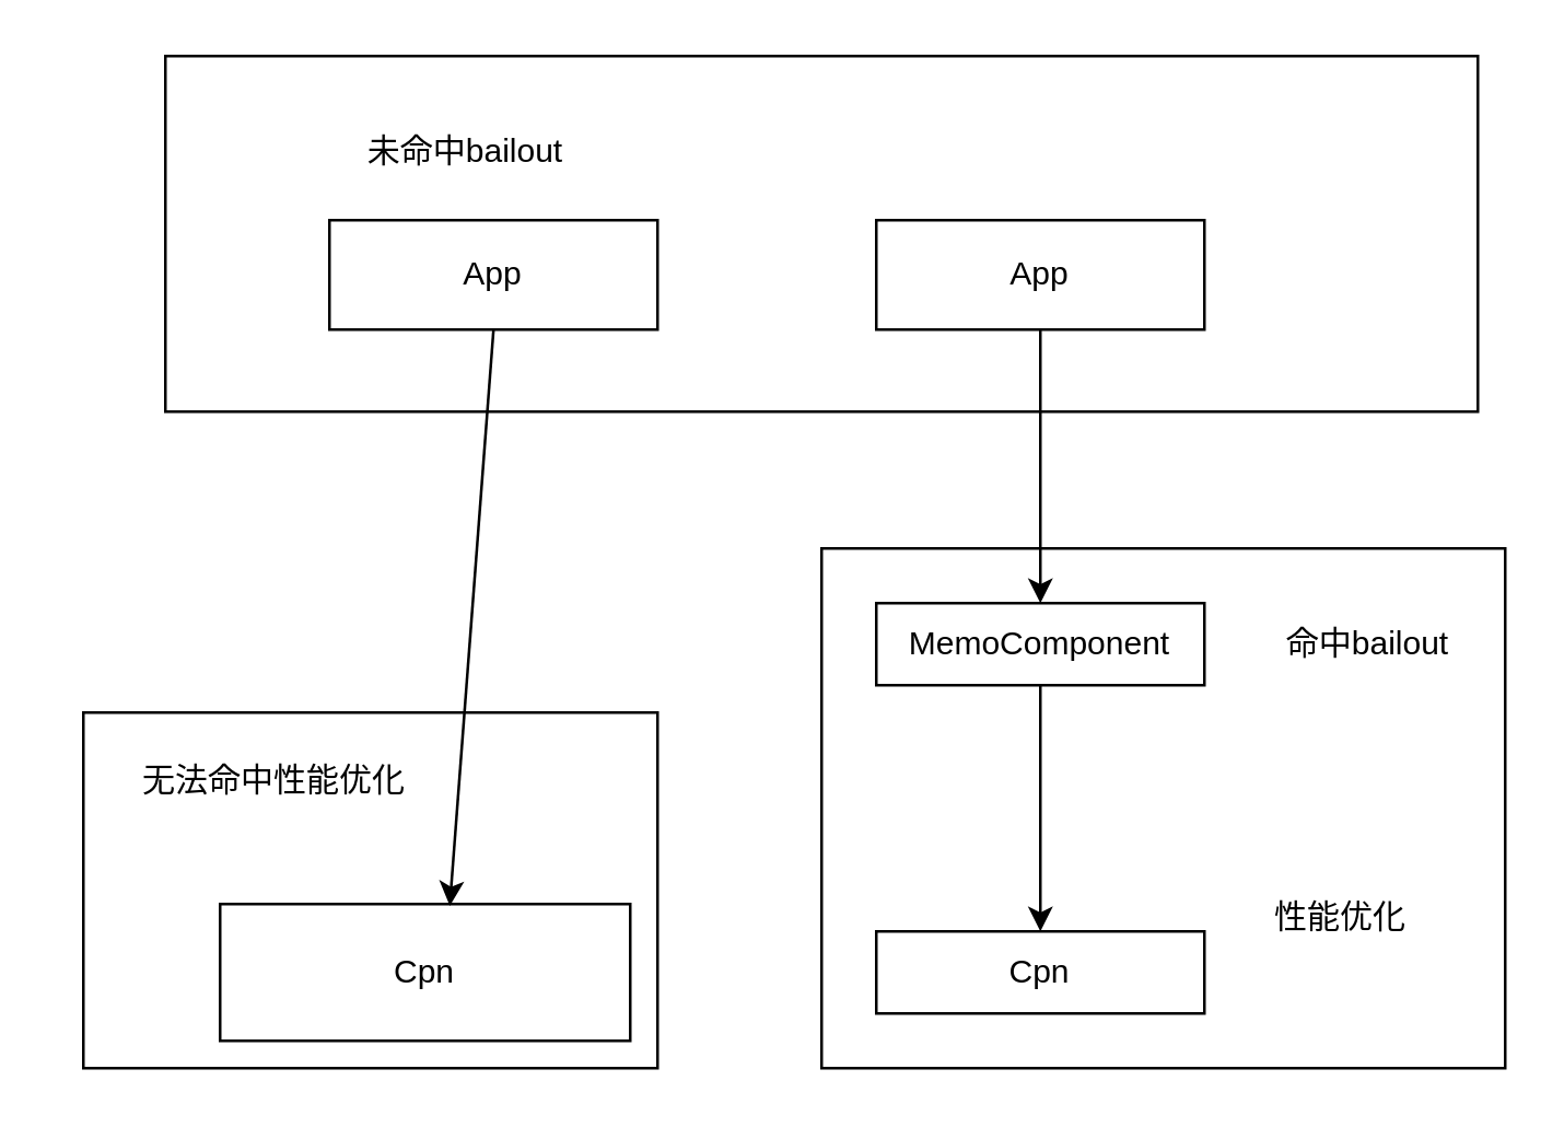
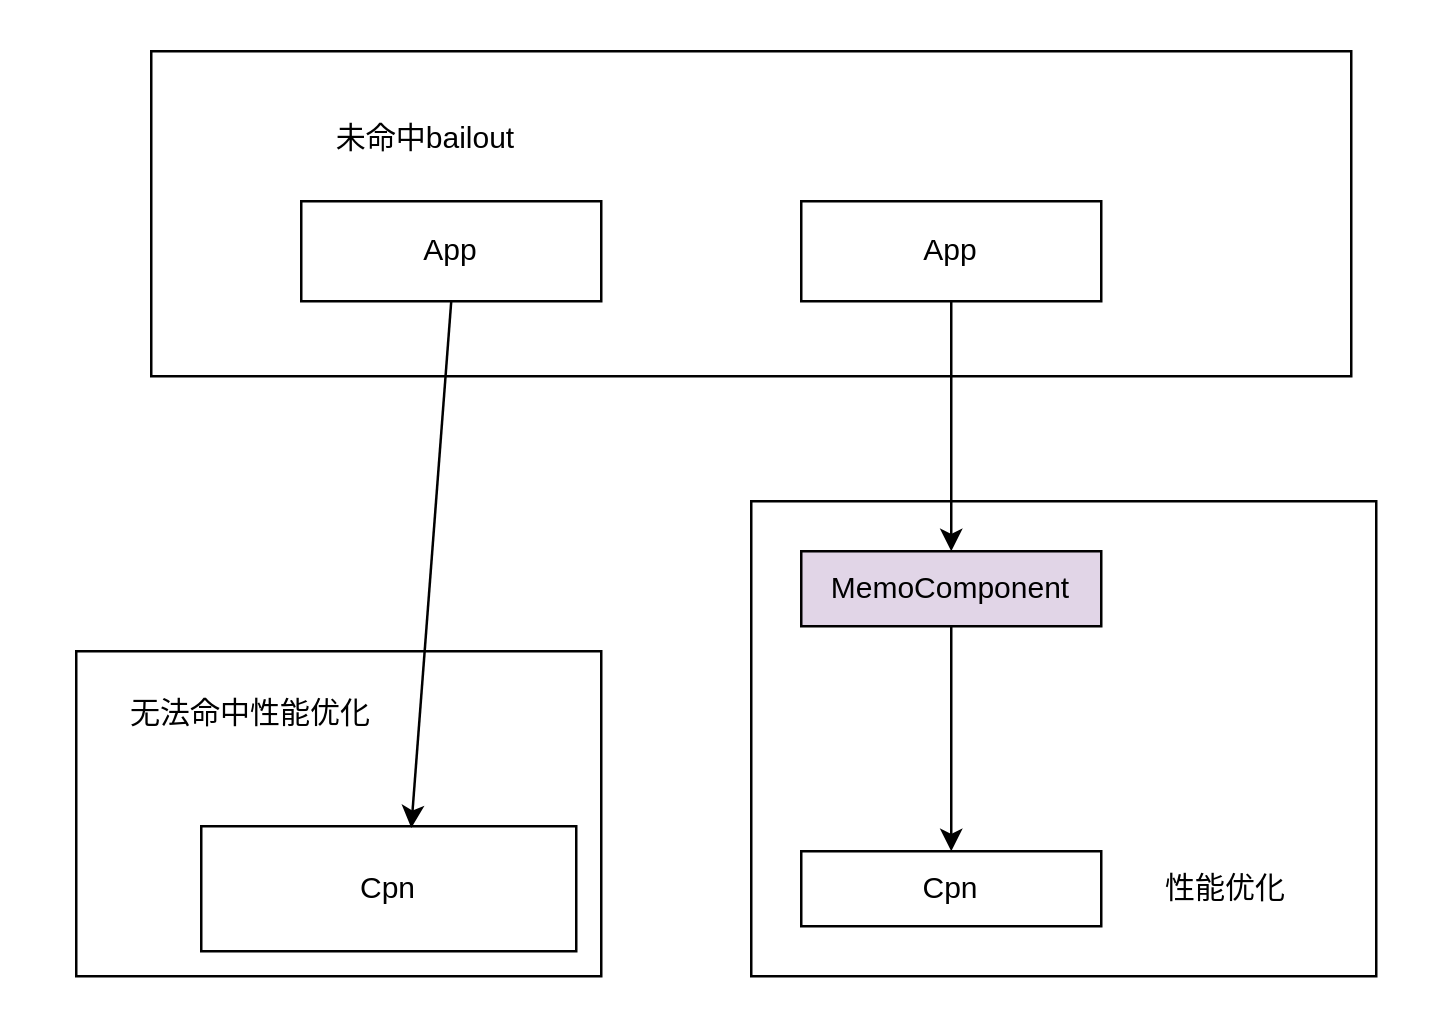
- <mxCell id="12" value="MemoComponent" style="rounded=0;whiteSpace=wrap;html=1;" vertex="1" parent="1"><mxGeometry x="320" y="220" width="120" height="30" as="geometry" /></mxCell>
+ <mxCell id="12" value="MemoComponent" style="rounded=0;whiteSpace=wrap;html=1;fillColor=#e1d5e7;" vertex="1" parent="1"><mxGeometry x="320" y="220" width="120" height="30" as="geometry" /></mxCell>
- <mxCell id="13" value="命中bailout" style="text;html=1;align=center;verticalAlign=middle;whiteSpace=wrap;rounded=0;" vertex="1" parent="1"><mxGeometry x="460" y="220" width="80" height="30" as="geometry" /></mxCell>
- <mxCell id="17" value="性能优化" style="text;html=1;align=center;verticalAlign=middle;whiteSpace=wrap;rounded=0;" vertex="1" parent="1"><mxGeometry x="450" y="320" width="80" height="30" as="geometry" /></mxCell>
+ <mxCell id="17" value="性能优化" style="text;html=1;align=center;verticalAlign=middle;whiteSpace=wrap;rounded=0;" vertex="1" parent="1"><mxGeometry x="450" y="340" width="80" height="30" as="geometry" /></mxCell>
